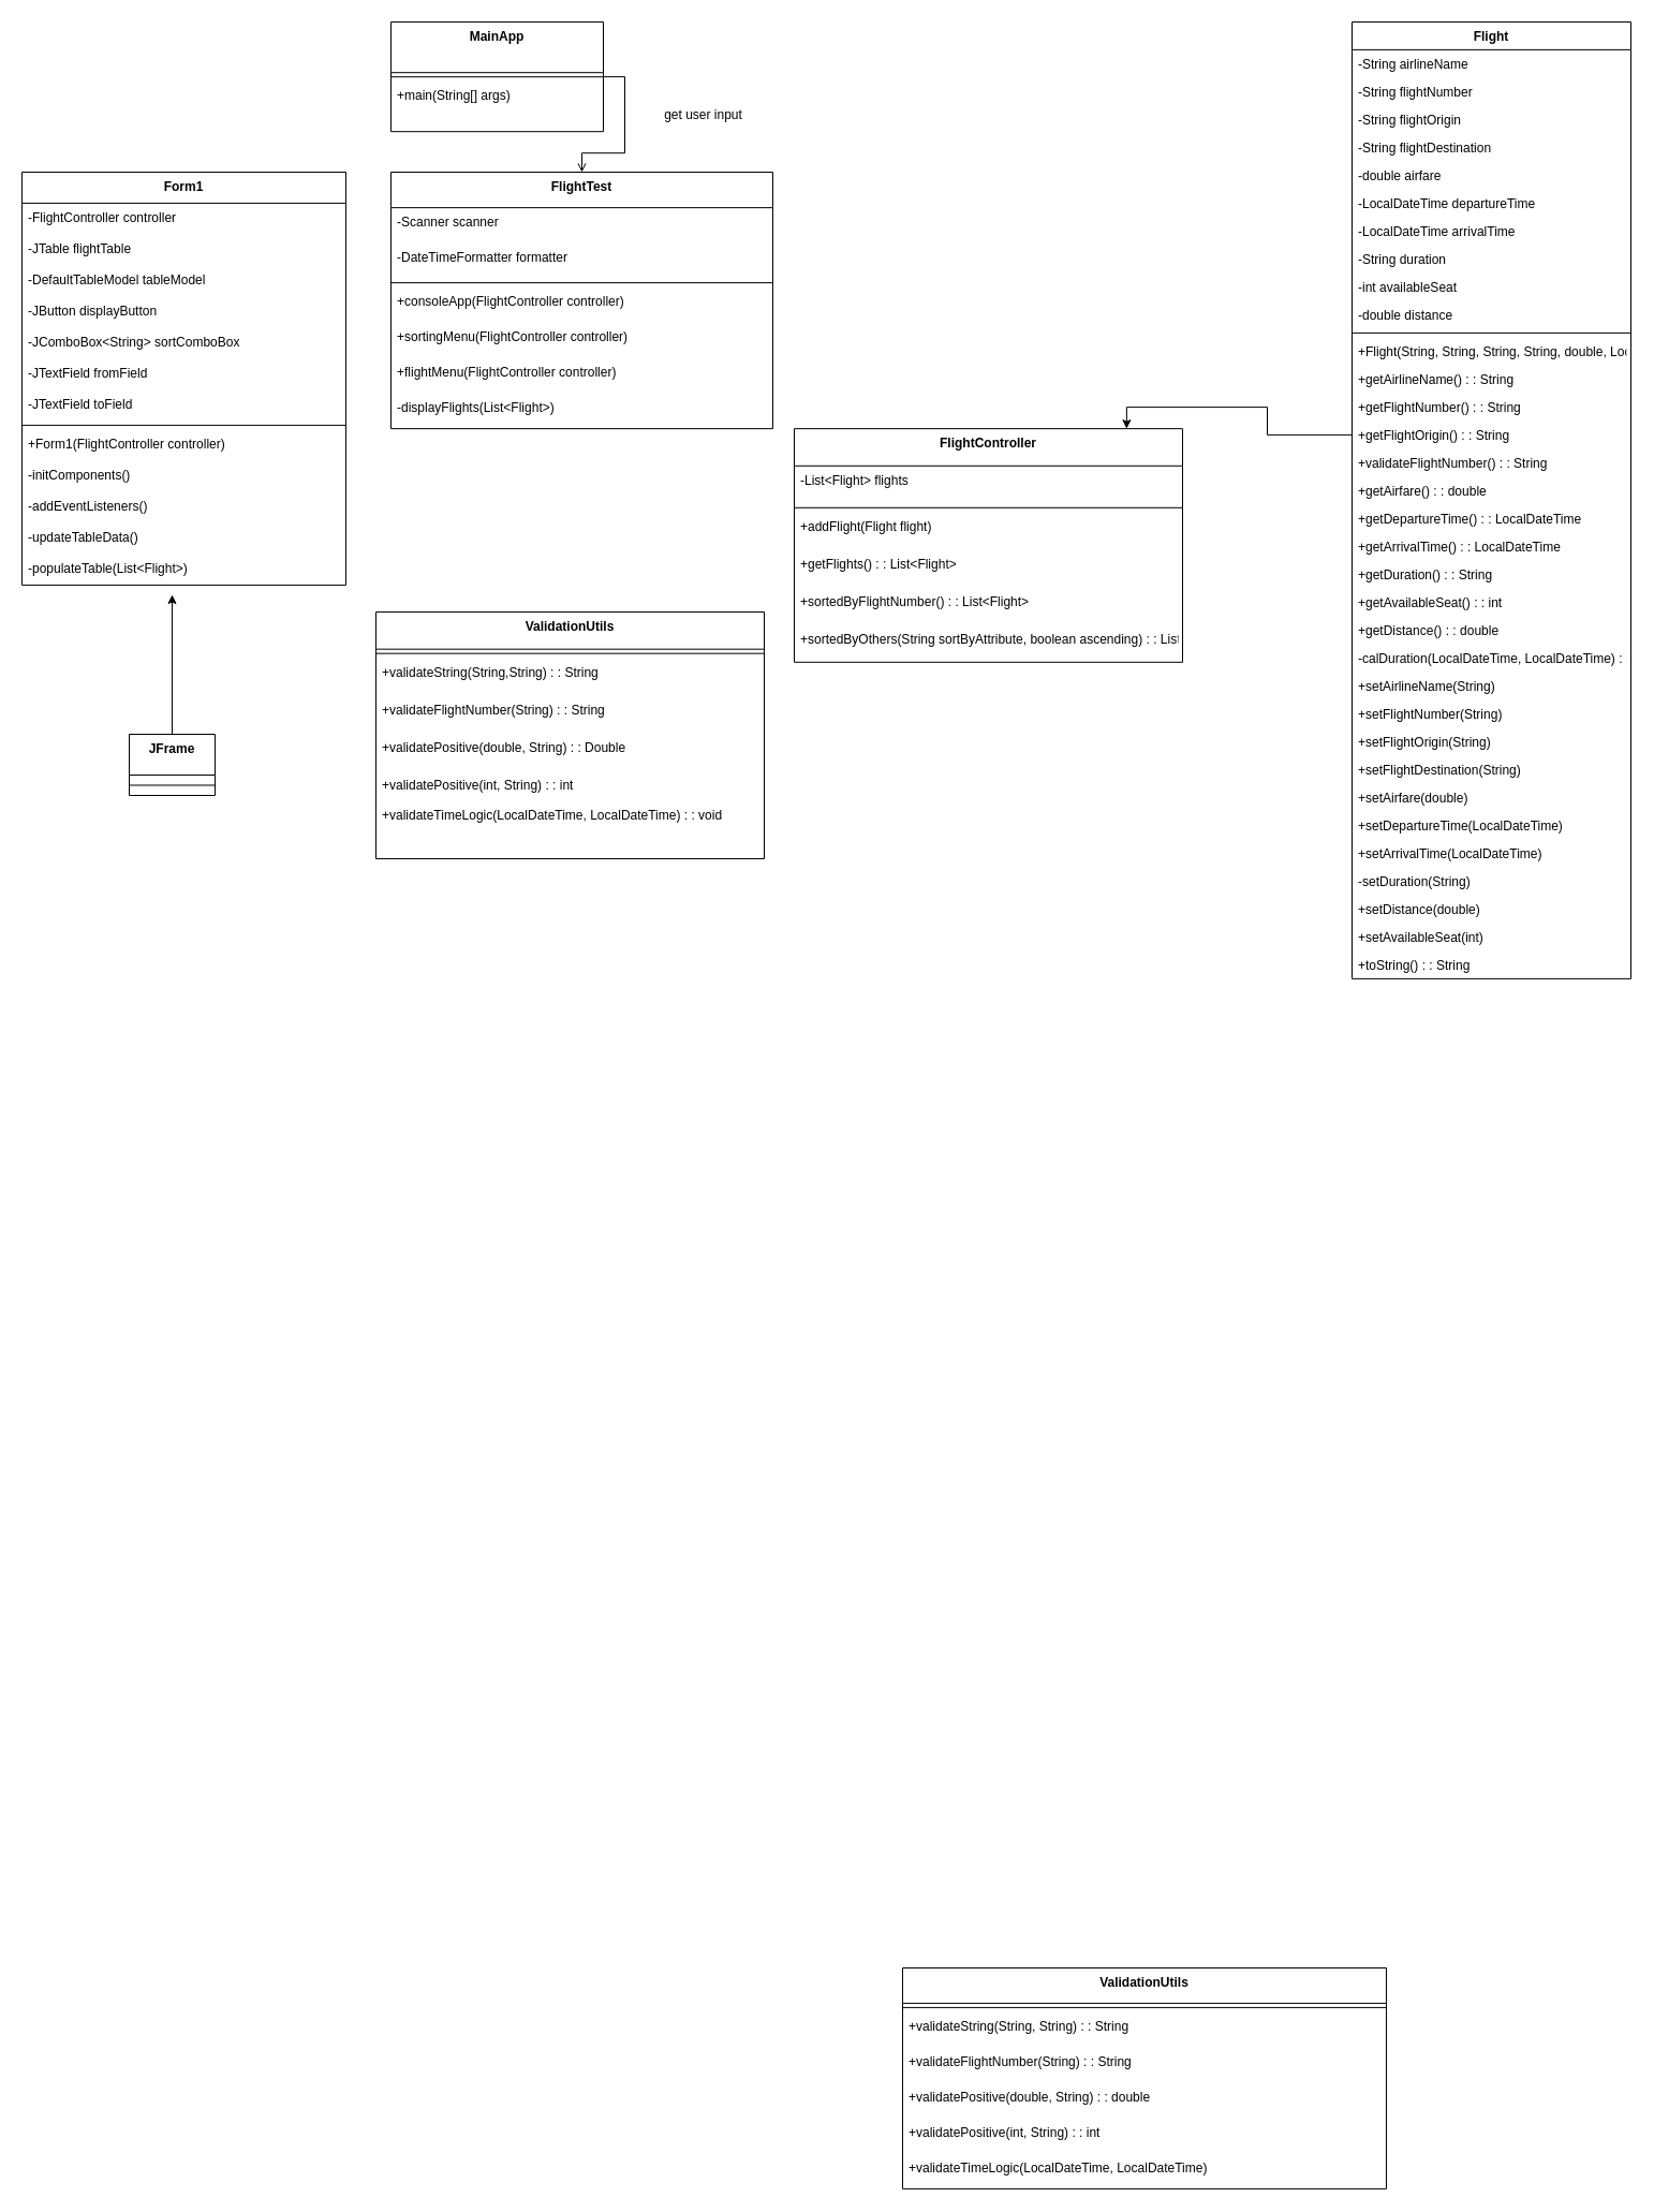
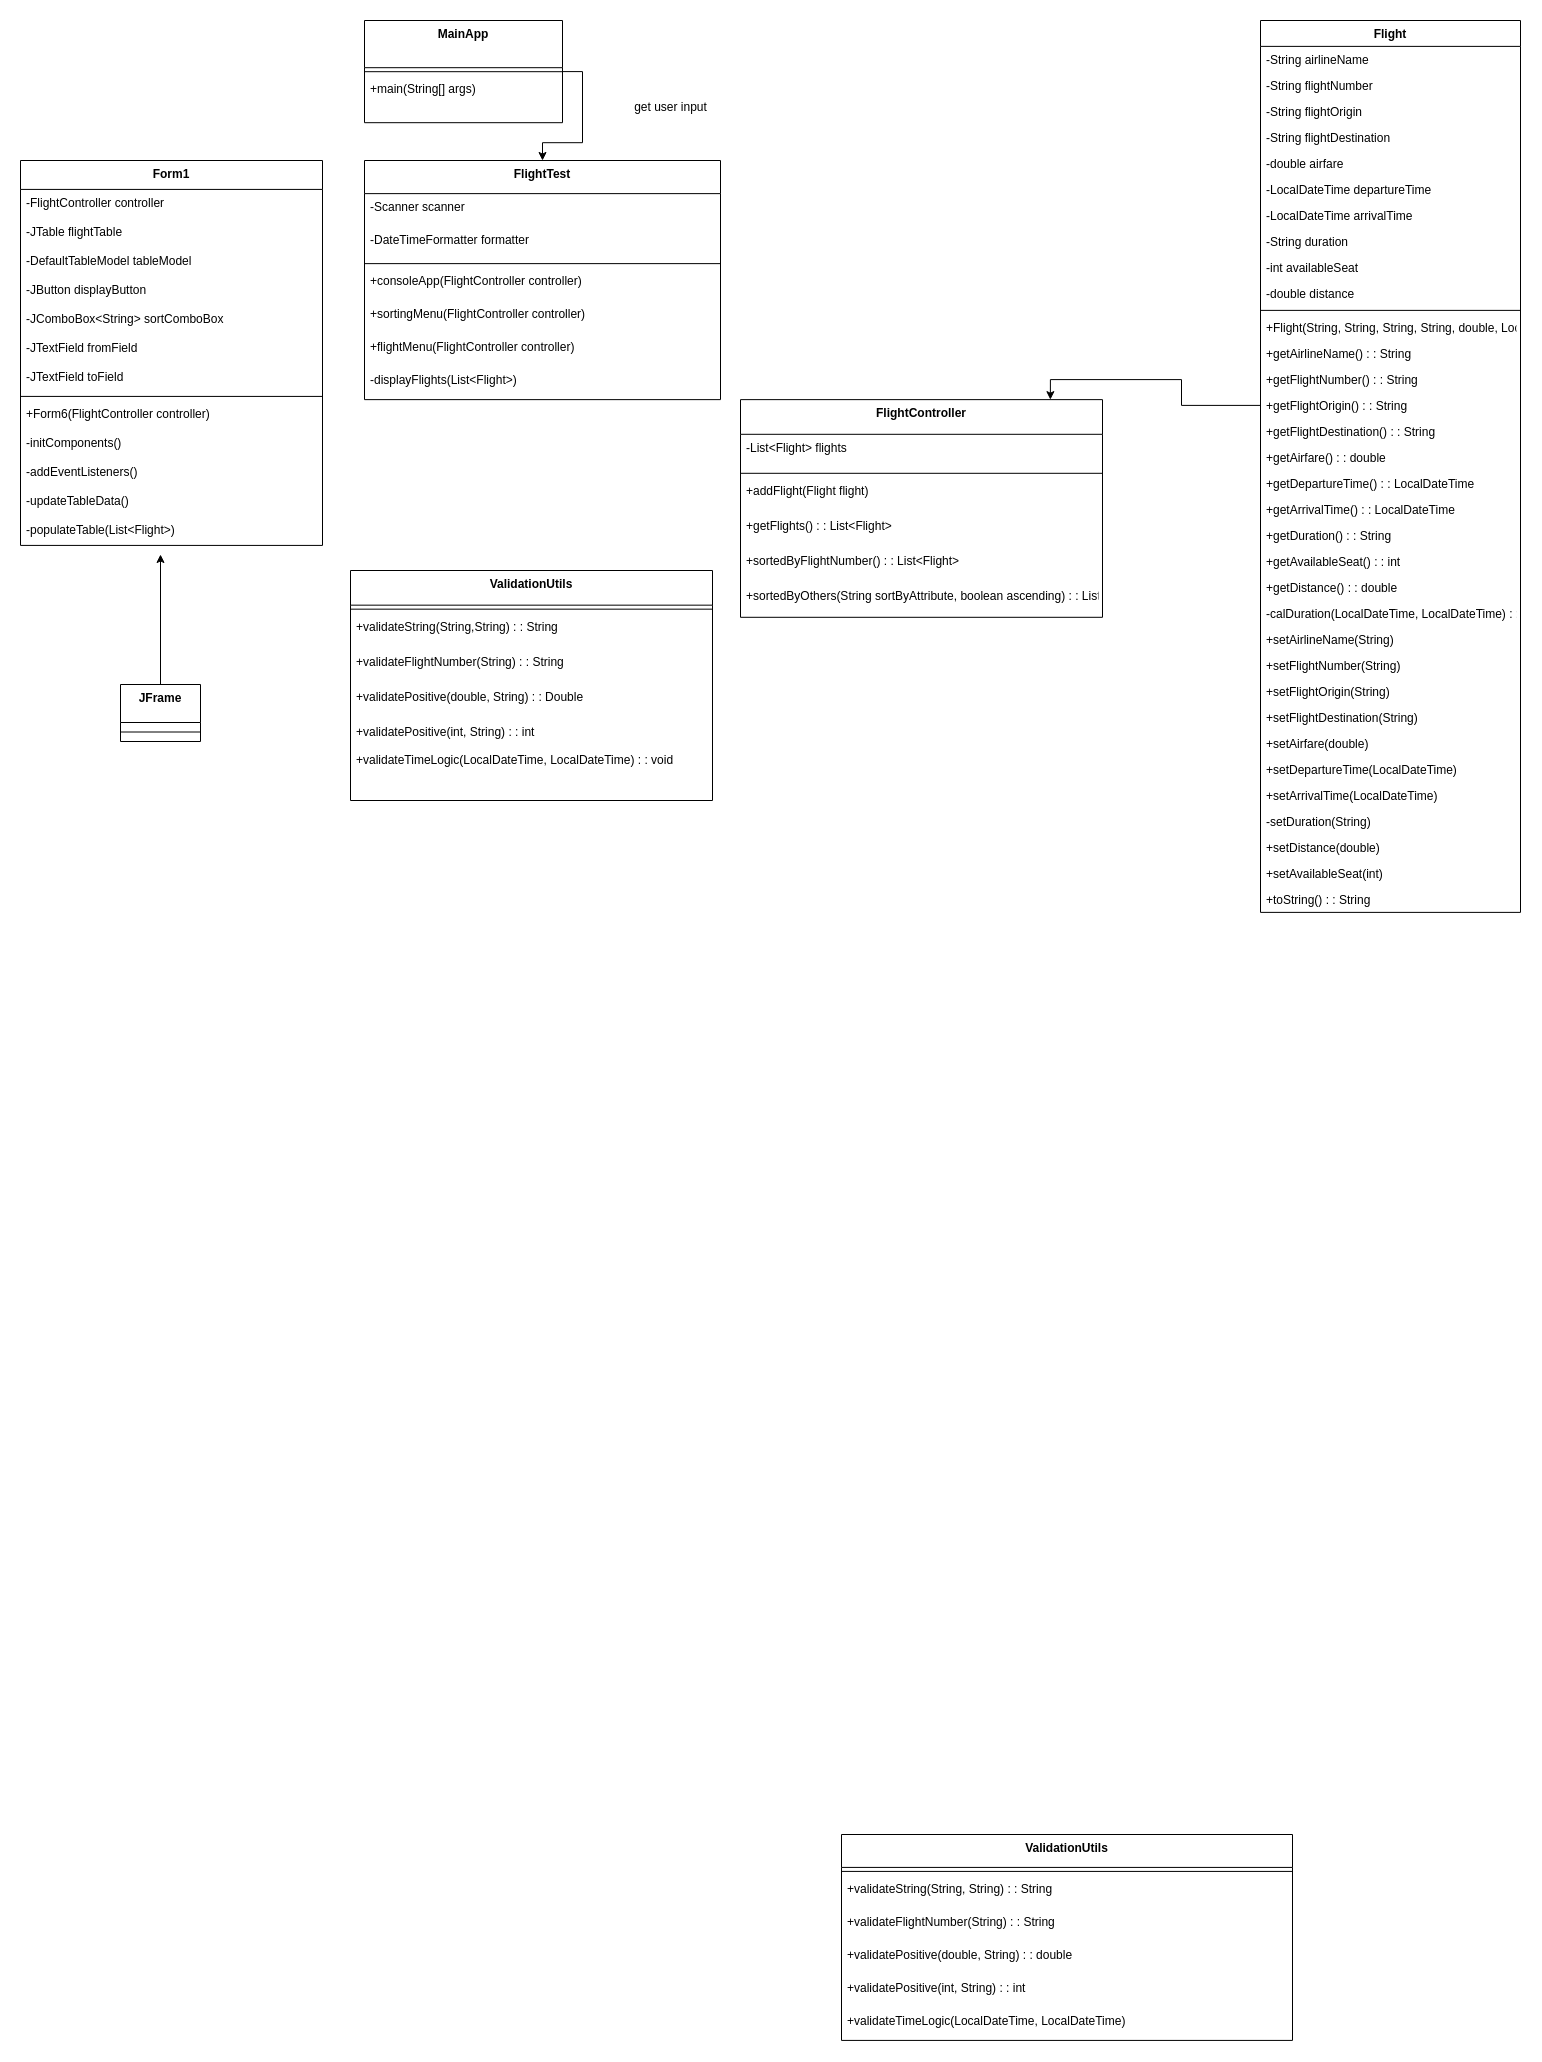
- <mxCell id="80" value="get user input" style="text;html=1;align=center;verticalAlign=middle;resizable=0;points=[];autosize=1;strokeColor=none;fillColor=none;" vertex="1" parent="1"><mxGeometry x="605" y="92.2" width="100" height="30" as="geometry" /></mxCell>
+ <mxCell id="80" value="get user input" style="text;html=1;align=center;verticalAlign=middle;resizable=0;points=[];autosize=1;strokeColor=none;fillColor=none;" vertex="1" parent="1"><mxGeometry x="620" y="92.2" width="100" height="30" as="geometry" /></mxCell>
- <mxCell id="2" style="edgeStyle=orthogonalEdgeStyle;rounded=0;orthogonalLoop=1;jettySize=auto;html=1;exitX=1;exitY=0.5;exitDx=0;exitDy=0;entryX=0.5;entryY=0;entryDx=0;entryDy=0;endArrow=open;" edge="1" parent="1" source="3" target="69"><mxGeometry relative="1" as="geometry" /></mxCell>
+ <mxCell id="2" style="edgeStyle=orthogonalEdgeStyle;rounded=0;orthogonalLoop=1;jettySize=auto;html=1;exitX=1;exitY=0.5;exitDx=0;exitDy=0;entryX=0.5;entryY=0;entryDx=0;entryDy=0;" edge="1" parent="1" source="3" target="69"><mxGeometry relative="1" as="geometry" /></mxCell>
- <mxCell id="64" value="+Form1(FlightController controller)" style="text;strokeColor=none;fillColor=none;align=left;verticalAlign=top;spacingLeft=4;spacingRight=4;overflow=hidden;rotatable=0;points=[[0,0.5],[1,0.5]];portConstraint=eastwest;" vertex="1" parent="55"><mxGeometry y="239.923" width="302" height="29" as="geometry" /></mxCell>
+ <mxCell id="64" value="+Form6(FlightController controller)" style="text;strokeColor=none;fillColor=none;align=left;verticalAlign=top;spacingLeft=4;spacingRight=4;overflow=hidden;rotatable=0;points=[[0,0.5],[1,0.5]];portConstraint=eastwest;" vertex="1" parent="55"><mxGeometry y="239.923" width="302" height="29" as="geometry" /></mxCell>
- <mxCell id="29" value="+validateFlightNumber() : : String" style="text;strokeColor=none;fillColor=none;align=left;verticalAlign=top;spacingLeft=4;spacingRight=4;overflow=hidden;rotatable=0;points=[[0,0.5],[1,0.5]];portConstraint=eastwest;" vertex="1" parent="13"><mxGeometry y="397.882" width="260" height="26" as="geometry" /></mxCell>
+ <mxCell id="29" value="+getFlightDestination() : : String" style="text;strokeColor=none;fillColor=none;align=left;verticalAlign=top;spacingLeft=4;spacingRight=4;overflow=hidden;rotatable=0;points=[[0,0.5],[1,0.5]];portConstraint=eastwest;" vertex="1" parent="13"><mxGeometry y="397.882" width="260" height="26" as="geometry" /></mxCell>
